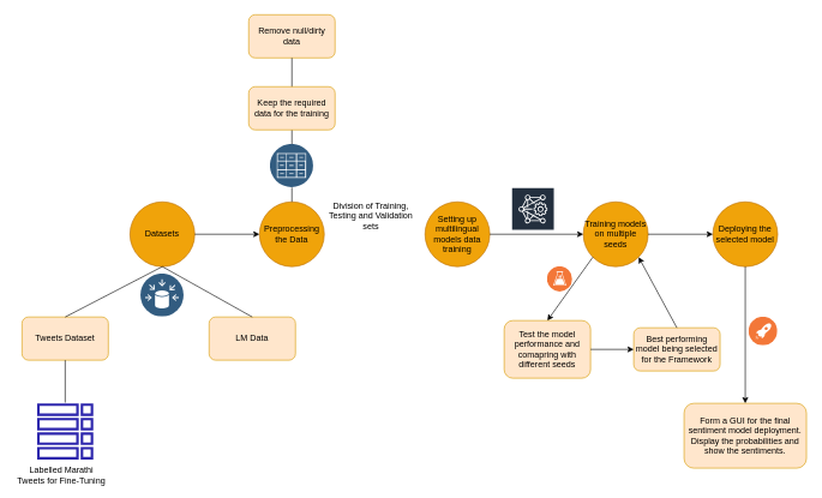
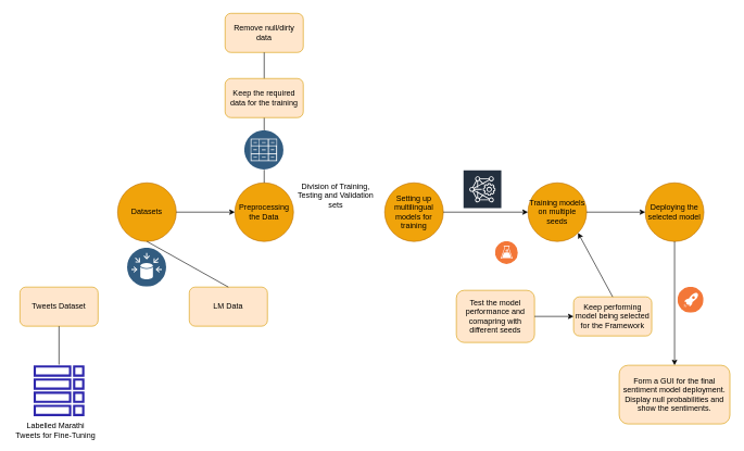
- <mxCell id="17" value="Setting up multilingual models data training" style="ellipse;whiteSpace=wrap;html=1;aspect=fixed;align=center;fillColor=#f0a30a;strokeColor=#BD7000;fontColor=#000000;" parent="1" vertex="1"><mxGeometry x="590" y="280" width="90" height="90" as="geometry" /></mxCell>
+ <mxCell id="17" value="Setting up multilingual models for training" style="ellipse;whiteSpace=wrap;html=1;aspect=fixed;align=center;fillColor=#f0a30a;strokeColor=#BD7000;fontColor=#000000;" parent="1" vertex="1"><mxGeometry x="590" y="280" width="90" height="90" as="geometry" /></mxCell>
- <mxCell id="21" value="" style="endArrow=classic;html=1;exitX=0;exitY=1;exitDx=0;exitDy=0;entryX=0.5;entryY=0;entryDx=0;entryDy=0;" parent="1" source="20" target="22" edge="1"><mxGeometry width="50" height="50" relative="1" as="geometry"><mxPoint x="410" y="430" as="sourcePoint" /><mxPoint x="573" y="450" as="targetPoint" /></mxGeometry></mxCell>
- <mxCell id="5" value="" style="endArrow=none;html=1;exitX=0.5;exitY=0;exitDx=0;exitDy=0;entryX=0.5;entryY=1;entryDx=0;entryDy=0;" parent="1" source="3" target="2" edge="1"><mxGeometry width="50" height="50" relative="1" as="geometry"><mxPoint x="440" y="430" as="sourcePoint" /><mxPoint x="490" y="380" as="targetPoint" /></mxGeometry></mxCell>
- <mxCell id="23" value="Best performing model being selected for the Framework" style="rounded=1;whiteSpace=wrap;html=1;align=center;fillColor=#ffe6cc;strokeColor=#d79b00;" parent="1" vertex="1"><mxGeometry x="880" y="455" width="120" height="60" as="geometry" /></mxCell>
+ <mxCell id="23" value="Keep performing model being selected for the Framework" style="rounded=1;whiteSpace=wrap;html=1;align=center;fillColor=#ffe6cc;strokeColor=#d79b00;" parent="1" vertex="1"><mxGeometry x="880" y="455" width="120" height="60" as="geometry" /></mxCell>
- <mxCell id="29" value="Form a GUI for the final sentiment model deployment.&lt;br&gt;Display the probabilities and show the sentiments." style="rounded=1;whiteSpace=wrap;html=1;align=center;fillColor=#ffe6cc;strokeColor=#d79b00;" parent="1" vertex="1"><mxGeometry x="950" y="560" width="170" height="90" as="geometry" /></mxCell>
+ <mxCell id="29" value="Form a GUI for the final sentiment model deployment.&lt;br&gt;Display null probabilities and show the sentiments." style="rounded=1;whiteSpace=wrap;html=1;align=center;fillColor=#ffe6cc;strokeColor=#d79b00;" parent="1" vertex="1"><mxGeometry x="950" y="560" width="170" height="90" as="geometry" /></mxCell>
